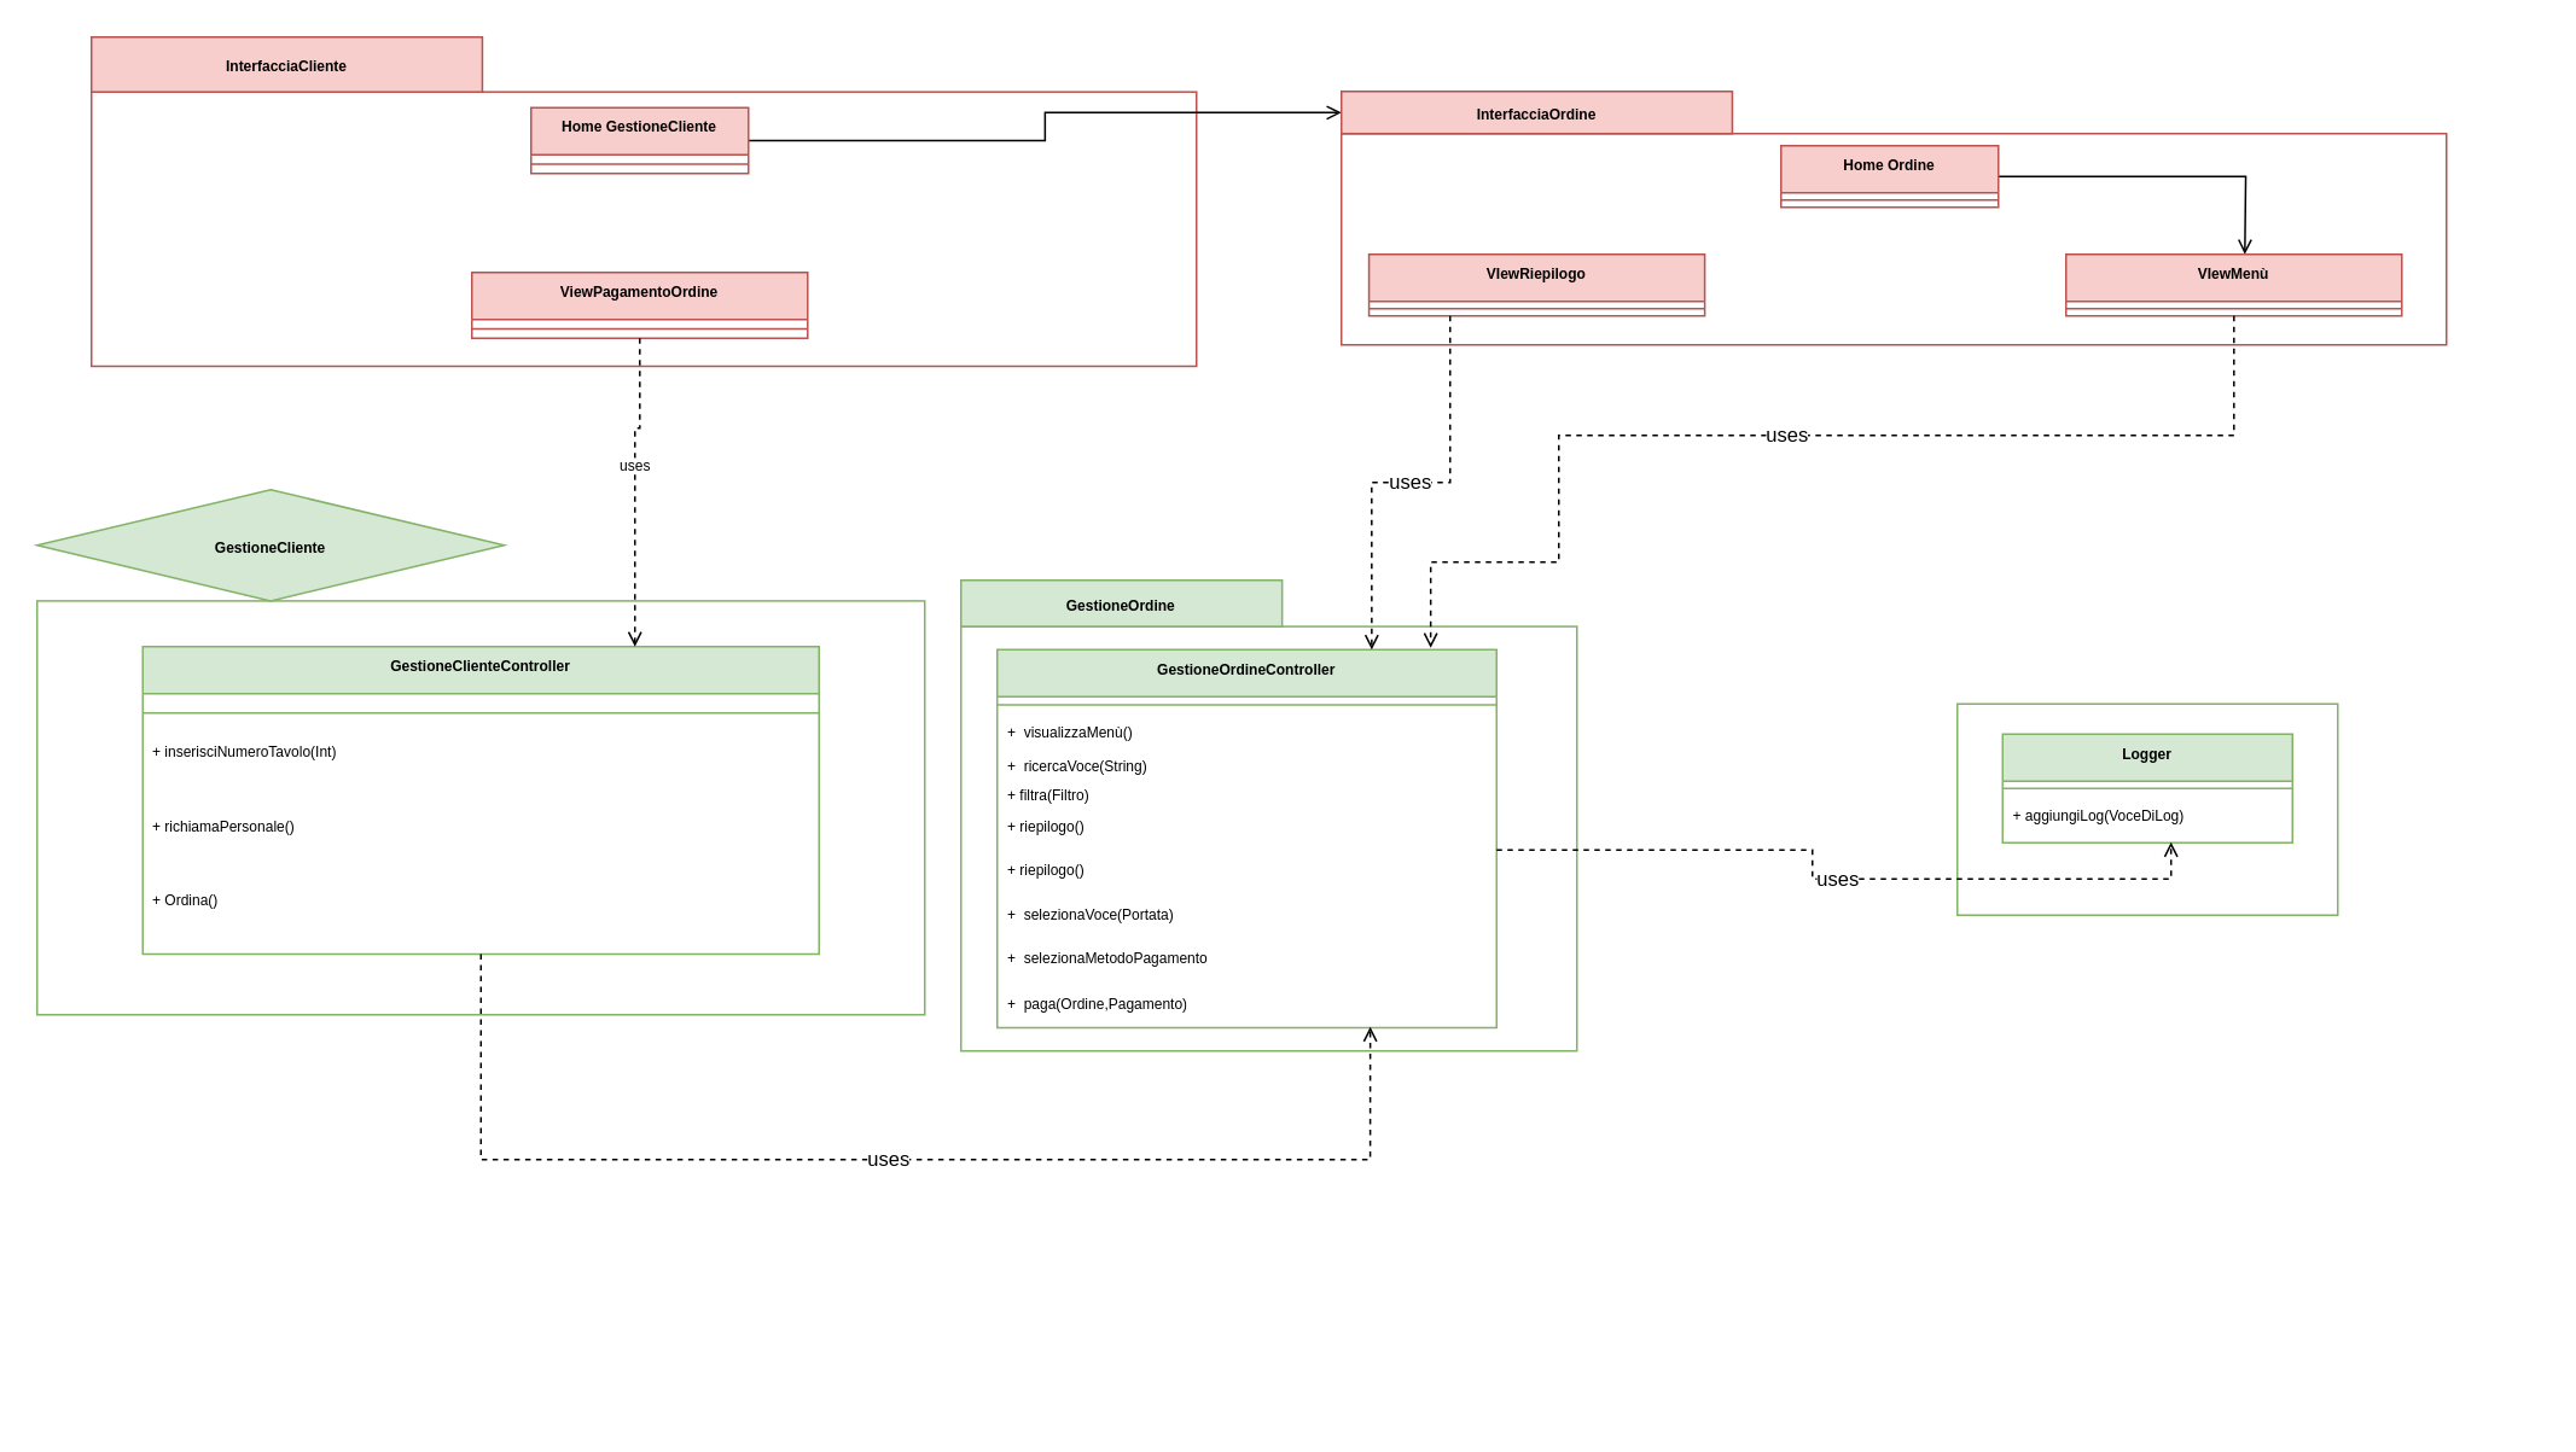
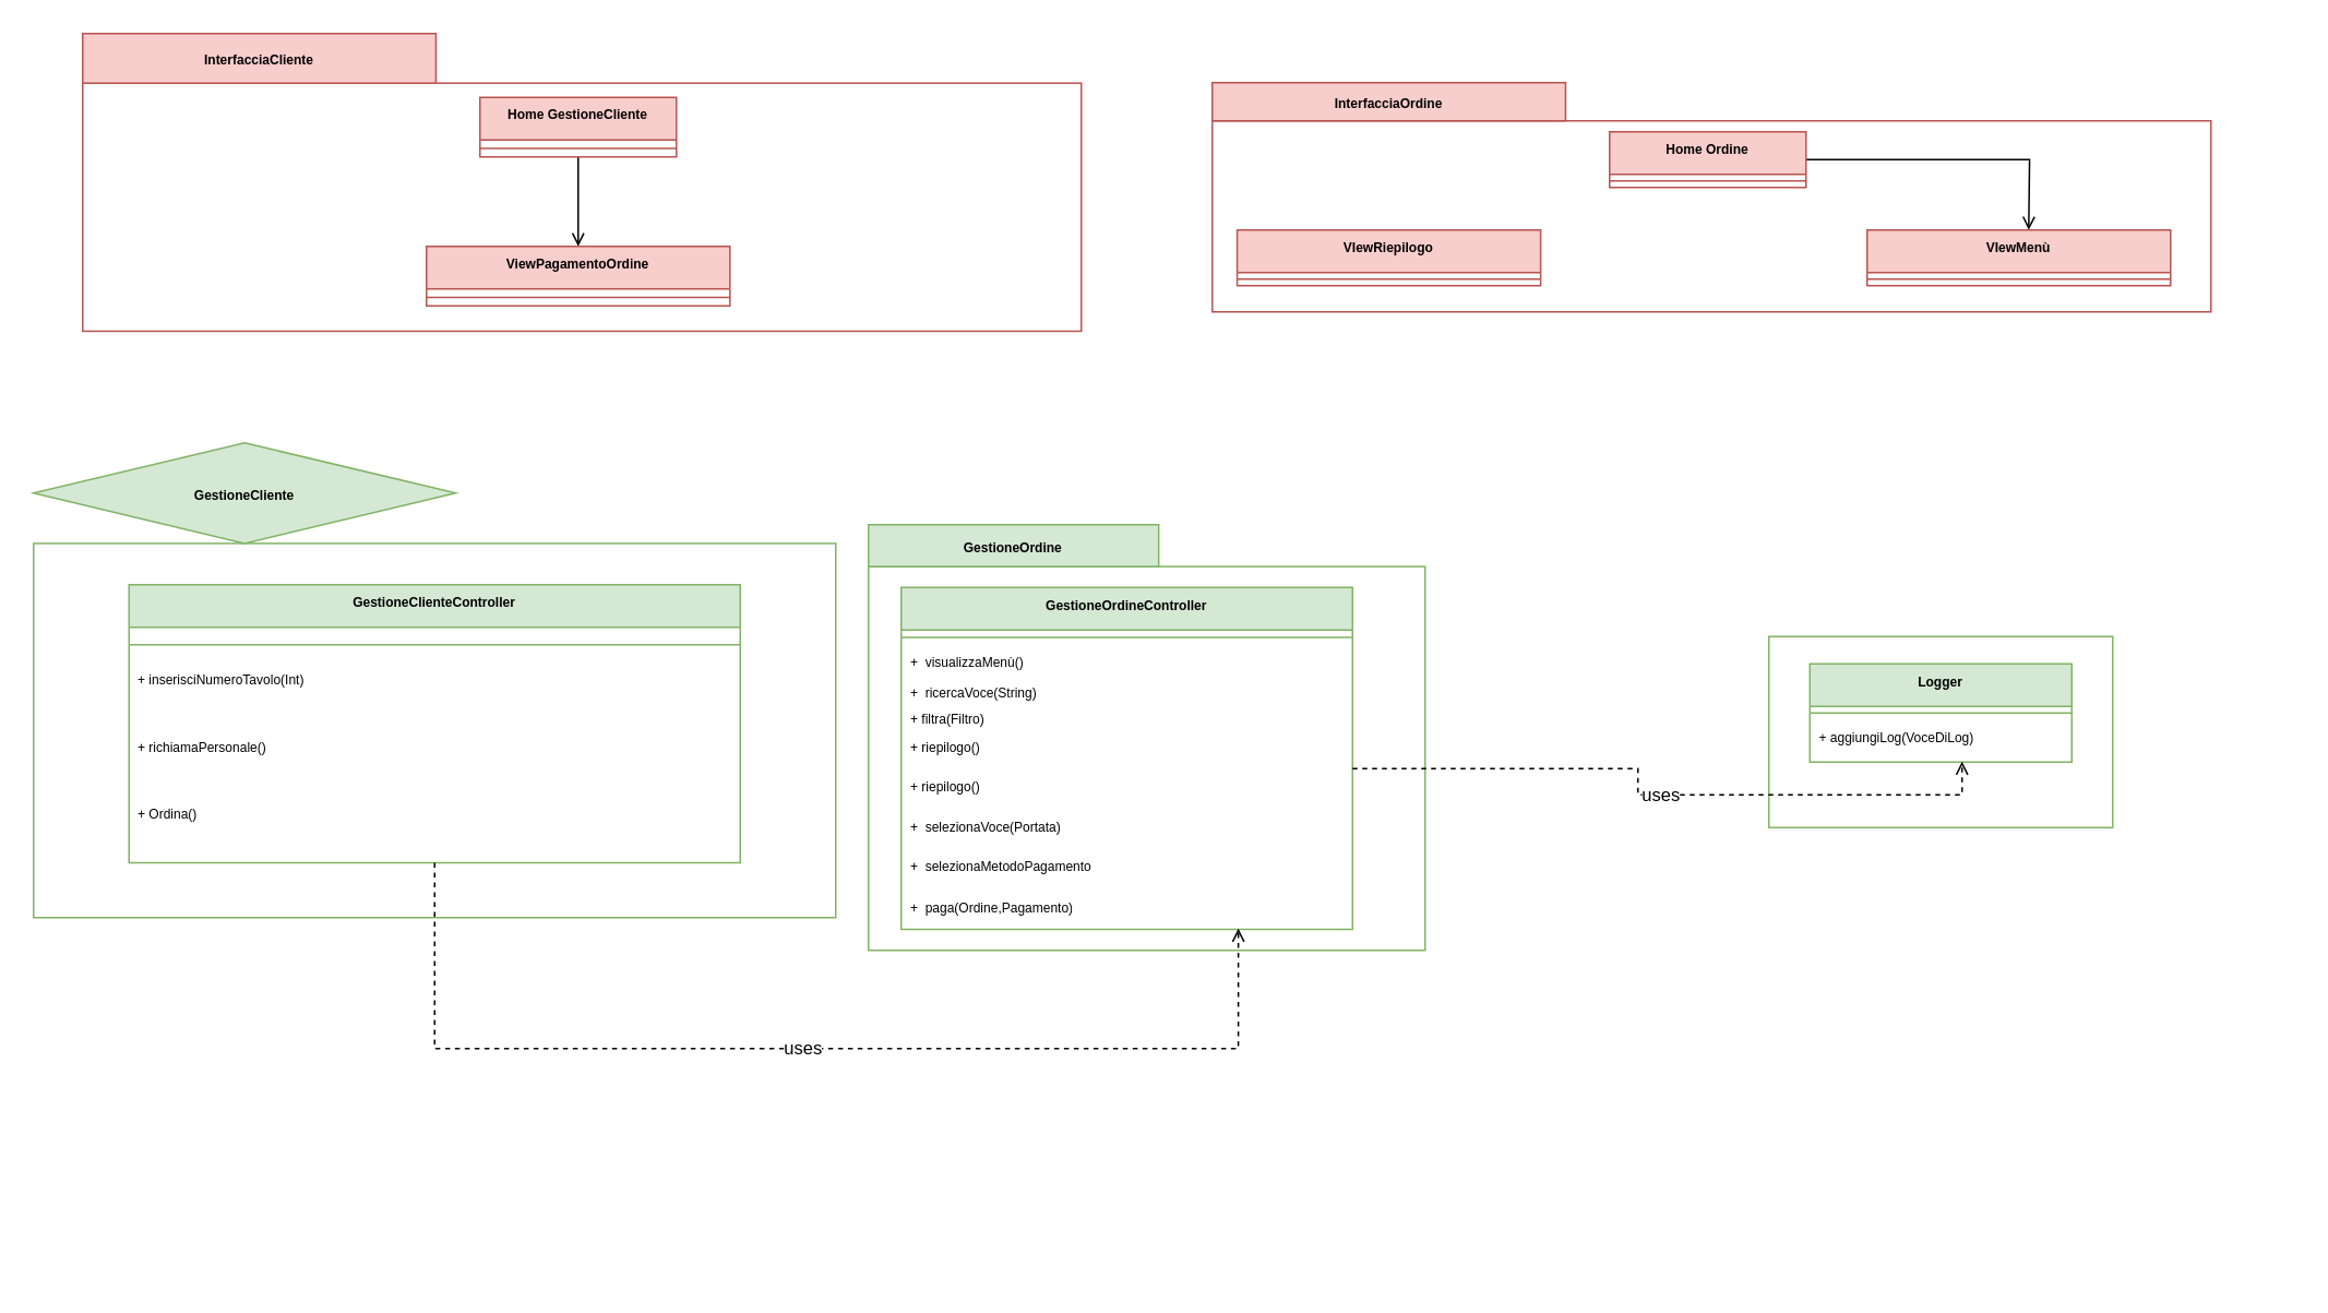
- <mxCell id="5" style="edgeStyle=orthogonalEdgeStyle;rounded=0;orthogonalLoop=1;jettySize=auto;html=1;endArrow=open;endFill=0;" edge="1" parent="2" source="6" target="39"><mxGeometry relative="1" as="geometry" /></mxCell>
+ <mxCell id="5" style="edgeStyle=orthogonalEdgeStyle;rounded=0;orthogonalLoop=1;jettySize=auto;html=1;endArrow=open;endFill=0;" edge="1" parent="2" source="6" target="8"><mxGeometry relative="1" as="geometry" /></mxCell>
- <mxCell id="50" value="uses" style="edgeStyle=orthogonalEdgeStyle;rounded=0;orthogonalLoop=1;jettySize=auto;html=1;entryX=0.868;entryY=-0.005;entryDx=0;entryDy=0;entryPerimeter=0;dashed=1;endArrow=open;endFill=0;" edge="1" parent="1" source="45" target="27"><mxGeometry relative="1" as="geometry"><Array as="points"><mxPoint x="1233" y="240" /><mxPoint x="860" y="240" /><mxPoint x="860" y="310" /><mxPoint x="789" y="310" /></Array></mxGeometry></mxCell>
- <mxCell id="49" value="uses" style="edgeStyle=orthogonalEdgeStyle;rounded=0;orthogonalLoop=1;jettySize=auto;html=1;entryX=0.75;entryY=0;entryDx=0;entryDy=0;dashed=1;endArrow=open;endFill=0;" edge="1" parent="1" source="43" target="27"><mxGeometry relative="1" as="geometry"><Array as="points"><mxPoint x="800" y="266" /><mxPoint x="757" y="266" /></Array></mxGeometry></mxCell>
- <mxCell id="23" value="&lt;span style=&quot;color: rgb(0, 0, 0); font-family: Helvetica; font-size: 8px; font-style: normal; font-variant-ligatures: normal; font-variant-caps: normal; font-weight: 400; letter-spacing: normal; orphans: 2; text-align: center; text-indent: 0px; text-transform: none; widows: 2; word-spacing: 0px; -webkit-text-stroke-width: 0px; text-decoration-thickness: initial; text-decoration-style: initial; text-decoration-color: initial; float: none; display: inline !important;&quot;&gt;uses&lt;/span&gt;" style="edgeStyle=orthogonalEdgeStyle;rounded=0;jumpStyle=arc;orthogonalLoop=1;jettySize=auto;html=1;dashed=1;fontSize=8;startArrow=none;startFill=0;endArrow=open;endFill=0;labelBackgroundColor=default;exitX=0.5;exitY=1;exitDx=0;exitDy=0;" edge="1" parent="1" source="8" target="18"><mxGeometry x="-0.157" relative="1" as="geometry"><Array as="points"><mxPoint x="353" y="236" /><mxPoint x="350" y="236" /></Array><mxPoint as="offset" /><mxPoint x="101.9" y="174" as="sourcePoint" /></mxGeometry></mxCell>
